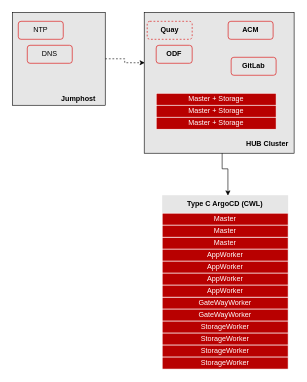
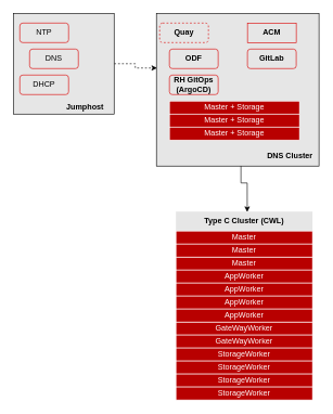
- <mxCell id="13" value="&lt;b&gt;ACM&lt;/b&gt;" style="rounded=1;whiteSpace=wrap;html=1;strokeColor=#DB0000;fillColor=#E6E6E6;" vertex="1" parent="1"><mxGeometry x="380" y="35" width="75" height="30" as="geometry" /></mxCell>
+ <mxCell id="13" value="&lt;b&gt;ACM&lt;/b&gt;" style="whiteSpace=wrap;html=1;strokeColor=#DB0000;fillColor=#E6E6E6;rounded=0;" vertex="1" parent="1"><mxGeometry x="380" y="35" width="75" height="30" as="geometry" /></mxCell>
- <mxCell id="11" value="&lt;b&gt;ODF&lt;/b&gt;" style="rounded=1;whiteSpace=wrap;html=1;strokeColor=#DB0000;fillColor=#E6E6E6;" vertex="1" parent="1"><mxGeometry x="260" y="75" width="60" height="30" as="geometry" /></mxCell>
+ <mxCell id="11" value="&lt;b&gt;ODF&lt;/b&gt;" style="rounded=1;whiteSpace=wrap;html=1;strokeColor=#DB0000;fillColor=#E6E6E6;" vertex="1" parent="1"><mxGeometry x="260" y="75" width="75" height="30" as="geometry" /></mxCell>
- <mxCell id="14" value="&lt;b&gt;GitLab&lt;/b&gt;" style="rounded=1;whiteSpace=wrap;html=1;strokeColor=#DB0000;fillColor=#E6E6E6;" vertex="1" parent="1"><mxGeometry x="385" y="95" width="75" height="30" as="geometry" /></mxCell>
+ <mxCell id="14" value="&lt;b&gt;GitLab&lt;/b&gt;" style="rounded=1;whiteSpace=wrap;html=1;strokeColor=#DB0000;fillColor=#E6E6E6;" vertex="1" parent="1"><mxGeometry x="380" y="75" width="75" height="30" as="geometry" /></mxCell>
+ <mxCell id="6" value="DHCP" style="rounded=1;whiteSpace=wrap;html=1;strokeColor=#DB0000;fillColor=#E6E6E6;" vertex="1" parent="1"><mxGeometry x="30" y="115" width="75" height="30" as="geometry" /></mxCell>
+ <mxCell id="12" value="&lt;b&gt;RH GitOps&lt;br&gt;(ArgoCD)&lt;/b&gt;" style="rounded=1;whiteSpace=wrap;html=1;strokeColor=#DB0000;fillColor=#E6E6E6;" vertex="1" parent="1"><mxGeometry x="260" y="115" width="75" height="30" as="geometry" /></mxCell>
- <mxCell id="15" value="&lt;b&gt;HUB Cluster&lt;/b&gt;" style="text;html=1;align=center;verticalAlign=middle;resizable=0;points=[];autosize=1;strokeColor=none;fillColor=none;" vertex="1" parent="1"><mxGeometry x="400" y="225" width="90" height="30" as="geometry" /></mxCell>
+ <mxCell id="15" value="&lt;b&gt;DNS Cluster&lt;/b&gt;" style="text;html=1;align=center;verticalAlign=middle;resizable=0;points=[];autosize=1;strokeColor=none;fillColor=none;" vertex="1" parent="1"><mxGeometry x="400" y="225" width="90" height="30" as="geometry" /></mxCell>
- <mxCell id="19" value="&lt;b&gt;Type C ArgoCD (CWL)&lt;/b&gt;" style="rounded=0;whiteSpace=wrap;html=1;fillColor=#E6E6E6;strokeColor=none;" vertex="1" parent="1"><mxGeometry x="270" y="325" width="210" height="30" as="geometry" /></mxCell>
+ <mxCell id="19" value="&lt;b&gt;Type C Cluster (CWL)&lt;/b&gt;" style="rounded=0;whiteSpace=wrap;html=1;fillColor=#E6E6E6;strokeColor=none;" vertex="1" parent="1"><mxGeometry x="270" y="325" width="210" height="30" as="geometry" /></mxCell>
